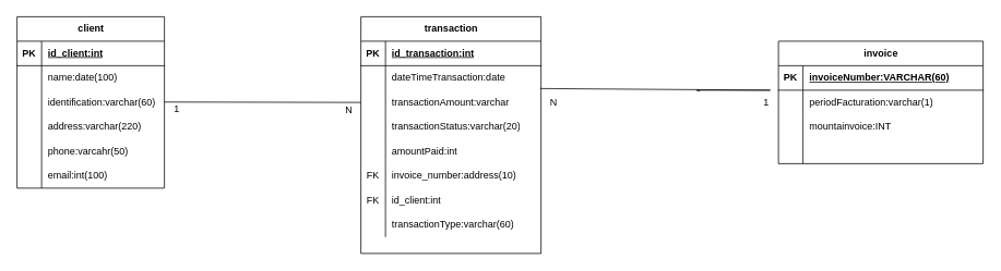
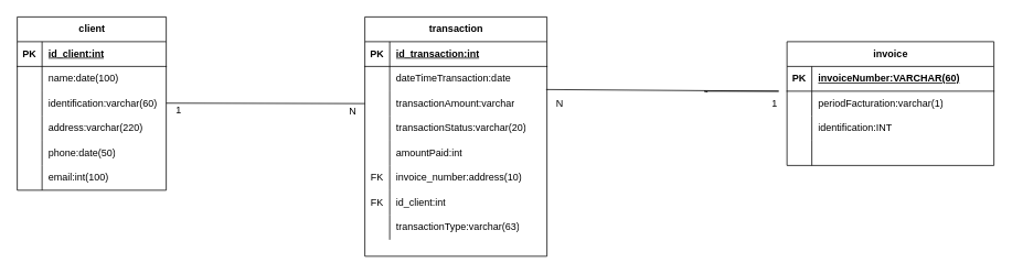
- <mxCell id="55" value="mountainvoice:INT" style="shape=partialRectangle;connectable=0;fillColor=none;top=0;left=0;bottom=0;right=0;align=left;spacingLeft=6;overflow=hidden;whiteSpace=wrap;html=1;" vertex="1" parent="53"><mxGeometry x="30" width="220" height="30" as="geometry"><mxRectangle width="220" height="30" as="alternateBounds" /></mxGeometry></mxCell>
+ <mxCell id="55" value="identification:INT" style="shape=partialRectangle;connectable=0;fillColor=none;top=0;left=0;bottom=0;right=0;align=left;spacingLeft=6;overflow=hidden;whiteSpace=wrap;html=1;" vertex="1" parent="53"><mxGeometry x="30" width="220" height="30" as="geometry"><mxRectangle width="220" height="30" as="alternateBounds" /></mxGeometry></mxCell>
- <mxCell id="17" value="phone:varcahr(50)" style="shape=partialRectangle;connectable=0;fillColor=none;top=0;left=0;bottom=0;right=0;align=left;spacingLeft=6;overflow=hidden;whiteSpace=wrap;html=1;" vertex="1" parent="15"><mxGeometry x="30" width="150" height="30" as="geometry"><mxRectangle width="150" height="30" as="alternateBounds" /></mxGeometry></mxCell>
+ <mxCell id="17" value="phone:date(50)" style="shape=partialRectangle;connectable=0;fillColor=none;top=0;left=0;bottom=0;right=0;align=left;spacingLeft=6;overflow=hidden;whiteSpace=wrap;html=1;" vertex="1" parent="15"><mxGeometry x="30" width="150" height="30" as="geometry"><mxRectangle width="150" height="30" as="alternateBounds" /></mxGeometry></mxCell>
- <mxCell id="45" value="transactionType:varchar(60)" style="shape=partialRectangle;connectable=0;fillColor=none;top=0;left=0;bottom=0;right=0;align=left;spacingLeft=6;overflow=hidden;whiteSpace=wrap;html=1;" vertex="1" parent="43"><mxGeometry x="30" width="190" height="30" as="geometry"><mxRectangle width="190" height="30" as="alternateBounds" /></mxGeometry></mxCell>
+ <mxCell id="45" value="transactionType:varchar(63)" style="shape=partialRectangle;connectable=0;fillColor=none;top=0;left=0;bottom=0;right=0;align=left;spacingLeft=6;overflow=hidden;whiteSpace=wrap;html=1;" vertex="1" parent="43"><mxGeometry x="30" width="190" height="30" as="geometry"><mxRectangle width="190" height="30" as="alternateBounds" /></mxGeometry></mxCell>
